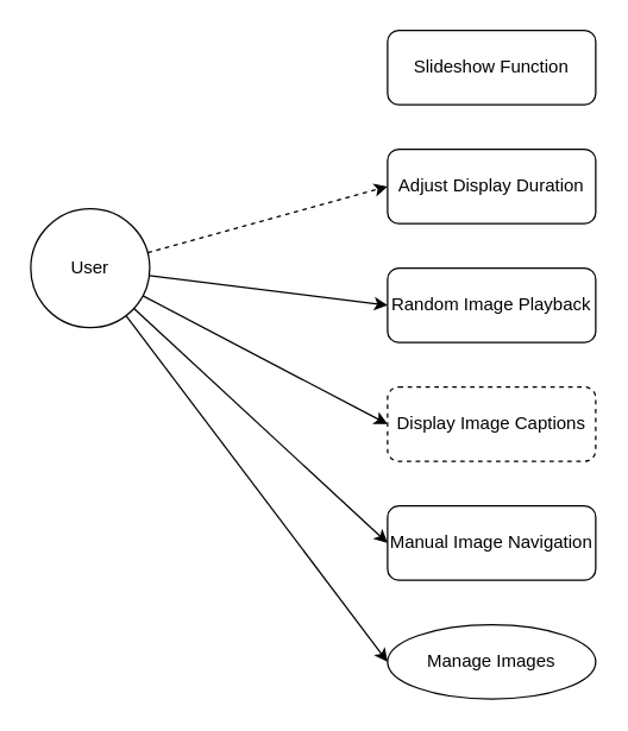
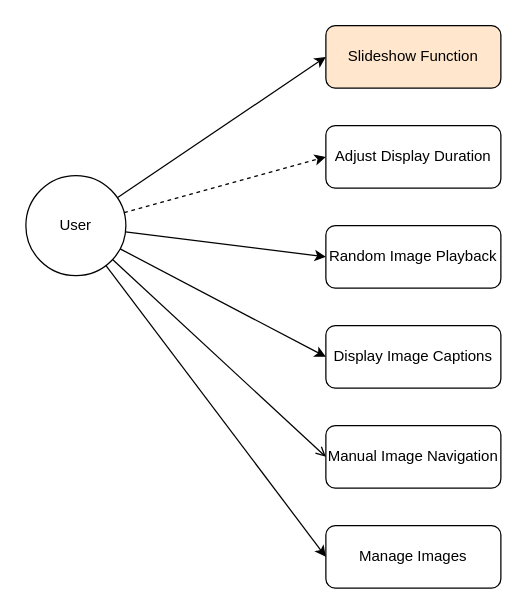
- <mxCell id="3" value="Slideshow Function" style="rounded=1;whiteSpace=wrap;html=1;" vertex="1" parent="1"><mxGeometry x="260" y="20" width="140" height="50" as="geometry" /></mxCell>
+ <mxCell id="3" value="Slideshow Function" style="rounded=1;whiteSpace=wrap;html=1;fillColor=#ffe6cc;" vertex="1" parent="1"><mxGeometry x="260" y="20" width="140" height="50" as="geometry" /></mxCell>
+ <mxCell id="9" style="entryX=0;entryY=0.5;entryDx=0;entryDy=0;" edge="1" parent="1" source="2" target="3"><mxGeometry relative="1" as="geometry" /></mxCell>
- <mxCell id="6" value="Display Image Captions" style="rounded=1;whiteSpace=wrap;html=1;dashed=1;" vertex="1" parent="1"><mxGeometry x="260" y="260" width="140" height="50" as="geometry" /></mxCell>
+ <mxCell id="6" value="Display Image Captions" style="rounded=1;whiteSpace=wrap;html=1;" vertex="1" parent="1"><mxGeometry x="260" y="260" width="140" height="50" as="geometry" /></mxCell>
- <mxCell id="13" style="entryX=0;entryY=0.5;entryDx=0;entryDy=0;" edge="1" parent="1" source="2" target="7"><mxGeometry relative="1" as="geometry" /></mxCell>
+ <mxCell id="13" style="entryX=0;entryY=0.5;entryDx=0;entryDy=0;endArrow=open;" edge="1" parent="1" source="2" target="7"><mxGeometry relative="1" as="geometry" /></mxCell>
- <mxCell id="8" value="Manage Images" style="ellipse;whiteSpace=wrap;html=1;" vertex="1" parent="1"><mxGeometry x="260" y="420" width="140" height="50" as="geometry" /></mxCell>
+ <mxCell id="8" value="Manage Images" style="rounded=1;whiteSpace=wrap;html=1;" vertex="1" parent="1"><mxGeometry x="260" y="420" width="140" height="50" as="geometry" /></mxCell>
